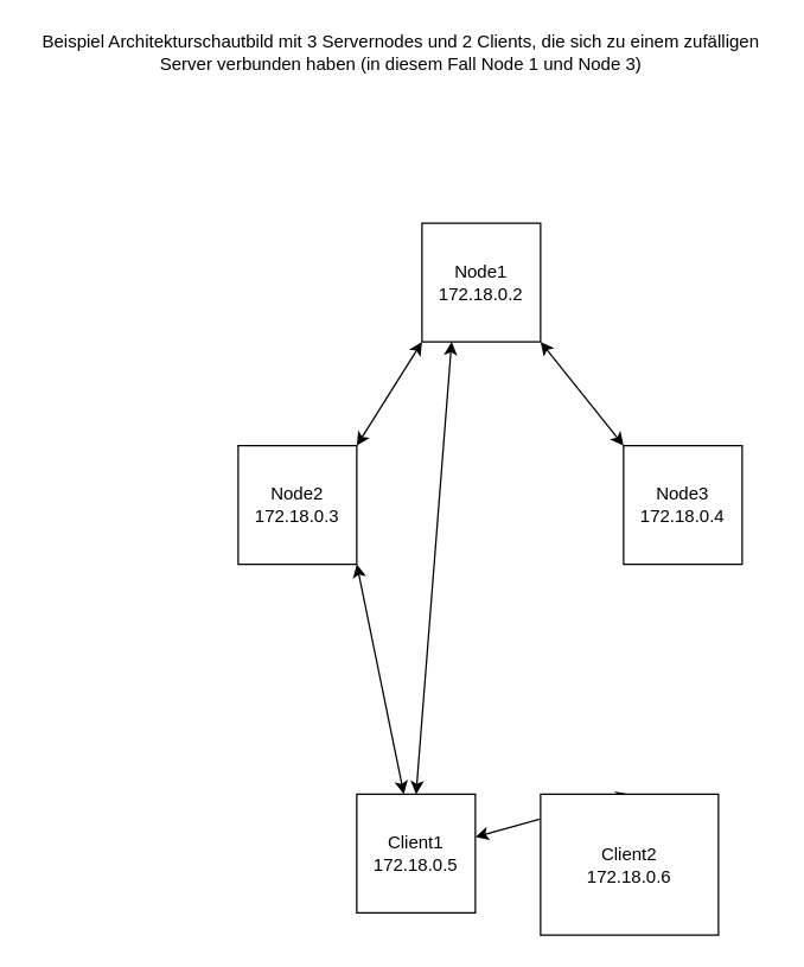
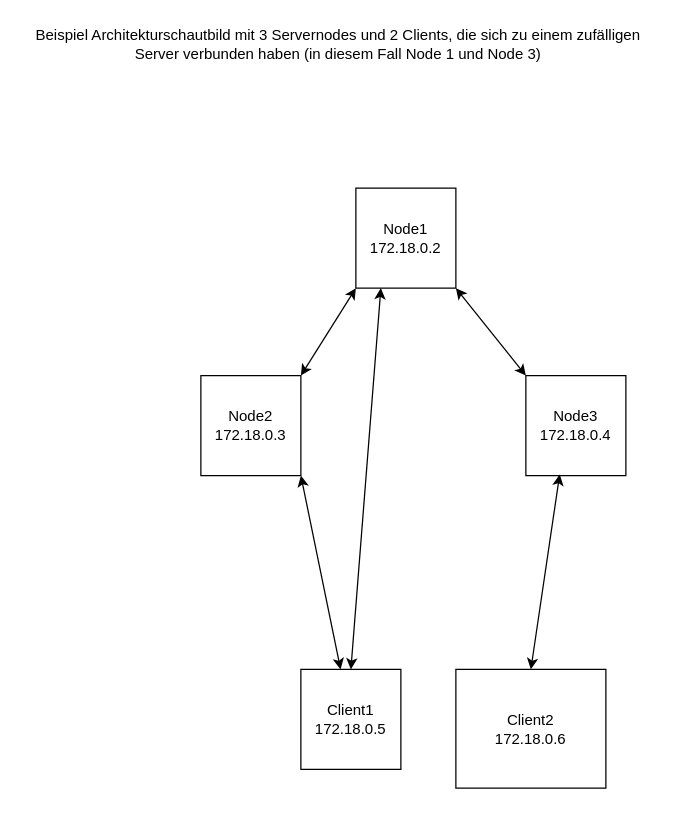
- <mxCell id="10" style="rounded=0;orthogonalLoop=1;jettySize=auto;html=1;exitX=0.5;exitY=0;exitDx=0;exitDy=0;startArrow=classic;startFill=1;" edge="1" parent="1" source="11" target="9"><mxGeometry relative="1" as="geometry" /></mxCell>
+ <mxCell id="10" style="rounded=0;orthogonalLoop=1;jettySize=auto;html=1;exitX=0.5;exitY=0;exitDx=0;exitDy=0;entryX=0.338;entryY=0.988;entryDx=0;entryDy=0;entryPerimeter=0;startArrow=classic;startFill=1;" edge="1" parent="1" source="11" target="7"><mxGeometry relative="1" as="geometry" /></mxCell>
